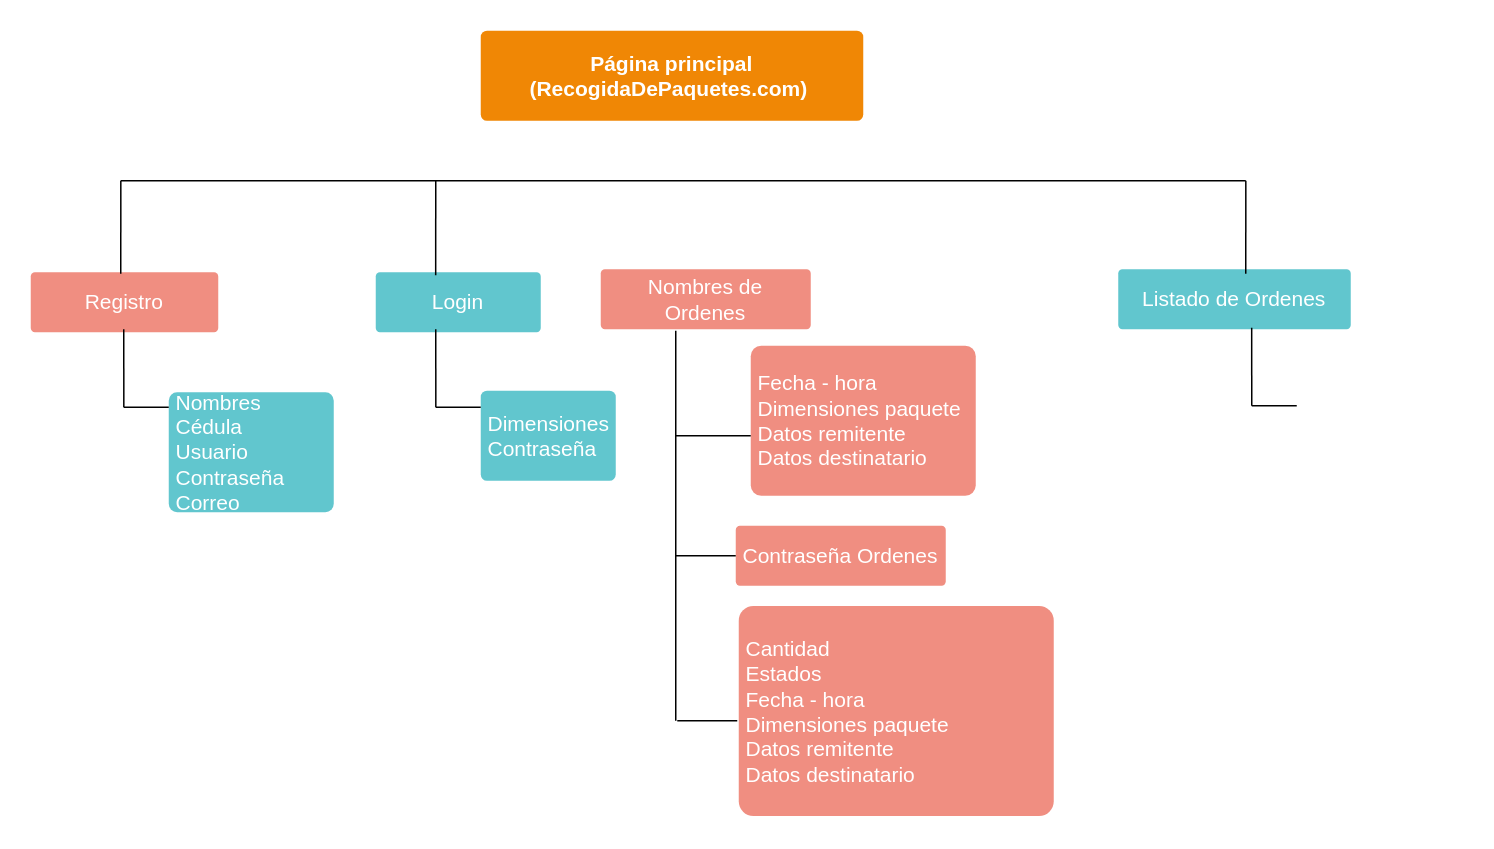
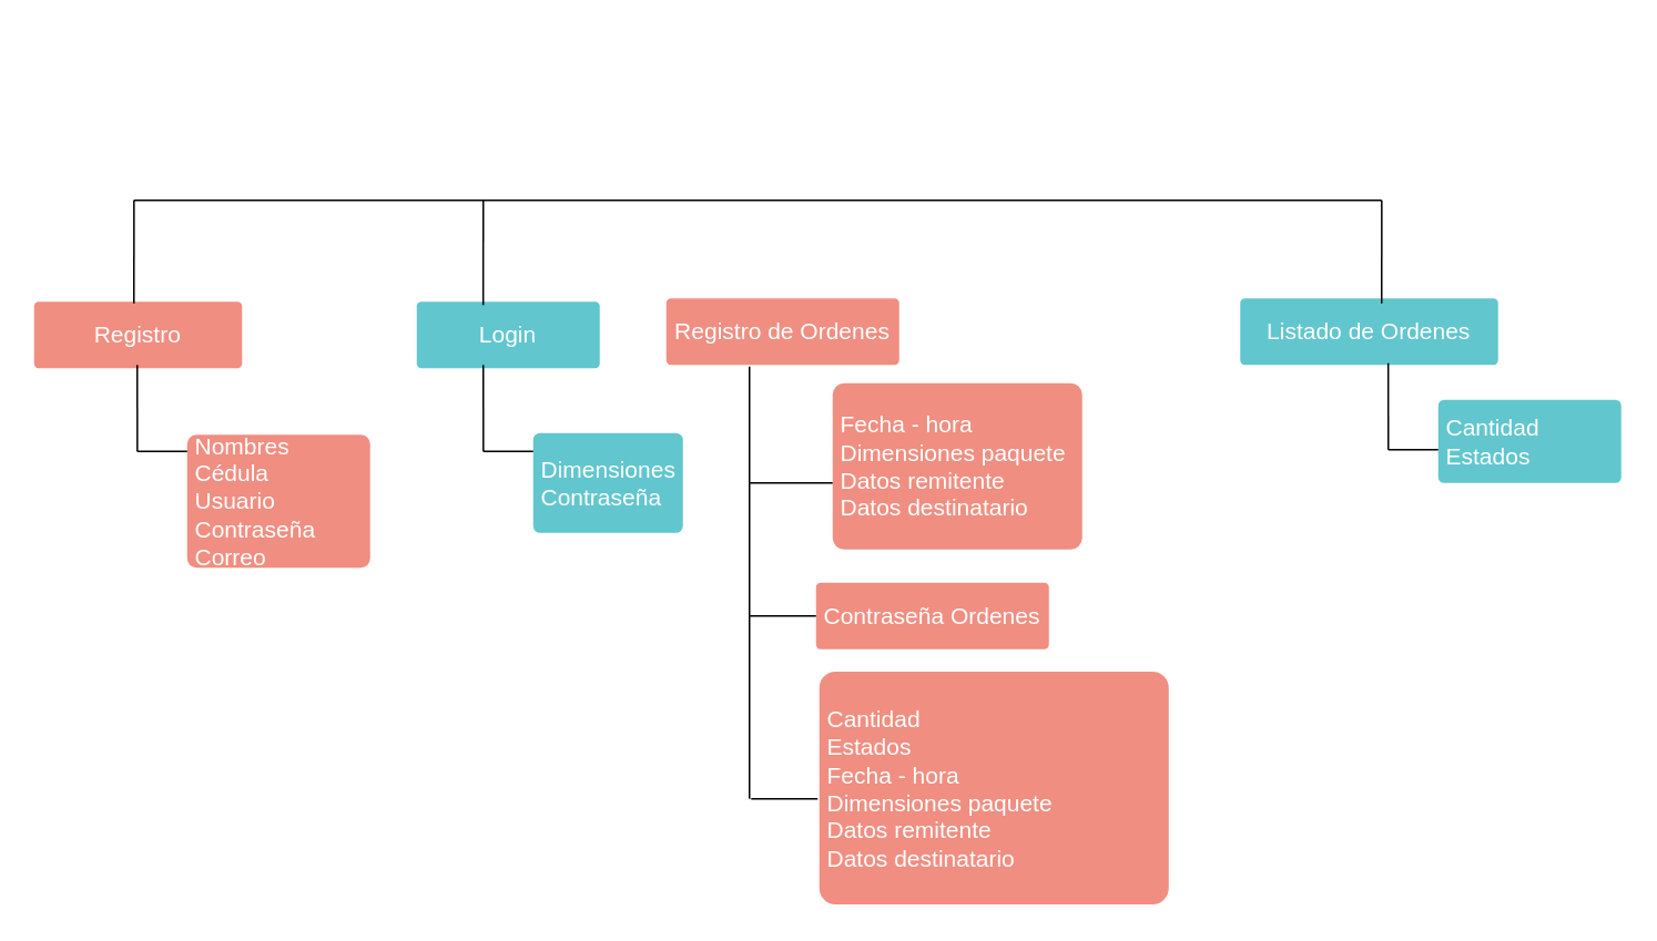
- <mxCell id="5" value="Página principal&lt;br&gt;(RecogidaDePaquetes.com)&amp;nbsp;" style="rounded=1;whiteSpace=wrap;html=1;shadow=0;labelBackgroundColor=none;strokeColor=none;strokeWidth=3;fillColor=#F08705;fontFamily=Helvetica;fontSize=14;fontColor=#FFFFFF;align=center;spacing=5;fontStyle=1;arcSize=7;perimeterSpacing=2;" parent="1" vertex="1"><mxGeometry x="320" y="20" width="255" height="60" as="geometry" /></mxCell>
- <mxCell id="2" value="Nombres de Ordenes" style="rounded=1;whiteSpace=wrap;html=1;shadow=0;labelBackgroundColor=none;strokeColor=none;strokeWidth=3;fillColor=#f08e81;fontFamily=Helvetica;fontSize=14;fontColor=#FFFFFF;align=center;spacing=5;fontStyle=0;arcSize=7;perimeterSpacing=2;" parent="1" vertex="1"><mxGeometry x="400" y="179" width="140" height="40" as="geometry" /></mxCell>
+ <mxCell id="2" value="Registro de Ordenes" style="rounded=1;whiteSpace=wrap;html=1;shadow=0;labelBackgroundColor=none;strokeColor=none;strokeWidth=3;fillColor=#f08e81;fontFamily=Helvetica;fontSize=14;fontColor=#FFFFFF;align=center;spacing=5;fontStyle=0;arcSize=7;perimeterSpacing=2;" parent="1" vertex="1"><mxGeometry x="400" y="179" width="140" height="40" as="geometry" /></mxCell>
- <mxCell id="6" value="Cantidad&lt;br&gt;Estados" style="rounded=1;whiteSpace=wrap;html=1;shadow=0;labelBackgroundColor=none;strokeColor=none;strokeWidth=3;fillColor=#ffffff;fontFamily=Helvetica;fontSize=14;fontColor=#FFFFFF;align=left;spacing=5;fontStyle=0;arcSize=7;perimeterSpacing=2;" parent="1" vertex="1"><mxGeometry x="864" y="240" width="110" height="50" as="geometry" /></mxCell>
+ <mxCell id="6" value="Cantidad&lt;br&gt;Estados" style="rounded=1;whiteSpace=wrap;html=1;shadow=0;labelBackgroundColor=none;strokeColor=none;strokeWidth=3;fillColor=#61c6ce;fontFamily=Helvetica;fontSize=14;fontColor=#FFFFFF;align=left;spacing=5;fontStyle=0;arcSize=7;perimeterSpacing=2;" parent="1" vertex="1"><mxGeometry x="864" y="240" width="110" height="50" as="geometry" /></mxCell>
- <mxCell id="3" value="Nombres&lt;br&gt;Cédula&lt;br&gt;Usuario&lt;br&gt;Contraseña&lt;br&gt;Correo" style="rounded=1;whiteSpace=wrap;html=1;shadow=0;labelBackgroundColor=none;strokeColor=none;strokeWidth=3;fillColor=#61c6ce;fontFamily=Helvetica;fontSize=14;fontColor=#FFFFFF;align=left;spacing=5;fontStyle=0;arcSize=7;perimeterSpacing=2;" parent="1" vertex="1"><mxGeometry x="112" y="261" width="110" height="80" as="geometry" /></mxCell>
+ <mxCell id="3" value="Nombres&lt;br&gt;Cédula&lt;br&gt;Usuario&lt;br&gt;Contraseña&lt;br&gt;Correo" style="rounded=1;whiteSpace=wrap;html=1;shadow=0;labelBackgroundColor=none;strokeColor=none;strokeWidth=3;fillColor=#f08e81;fontFamily=Helvetica;fontSize=14;fontColor=#FFFFFF;align=left;spacing=5;fontStyle=0;arcSize=7;perimeterSpacing=2;" parent="1" vertex="1"><mxGeometry x="112" y="261" width="110" height="80" as="geometry" /></mxCell>
